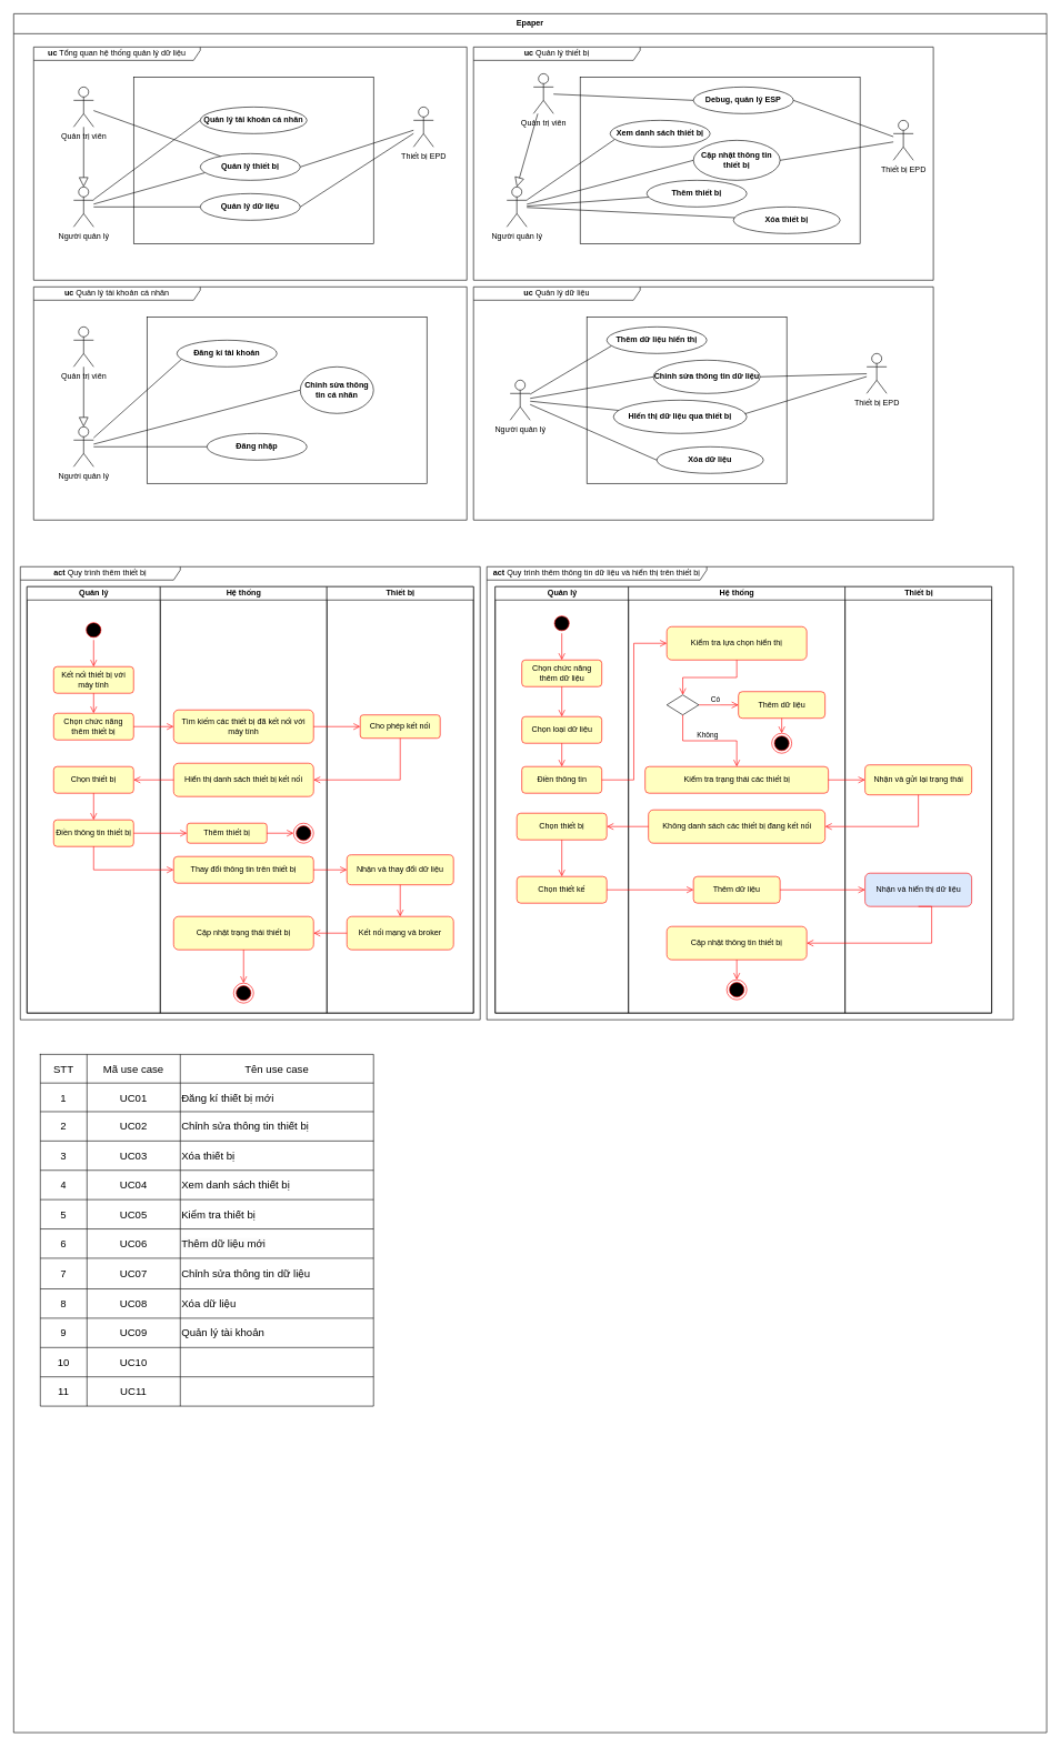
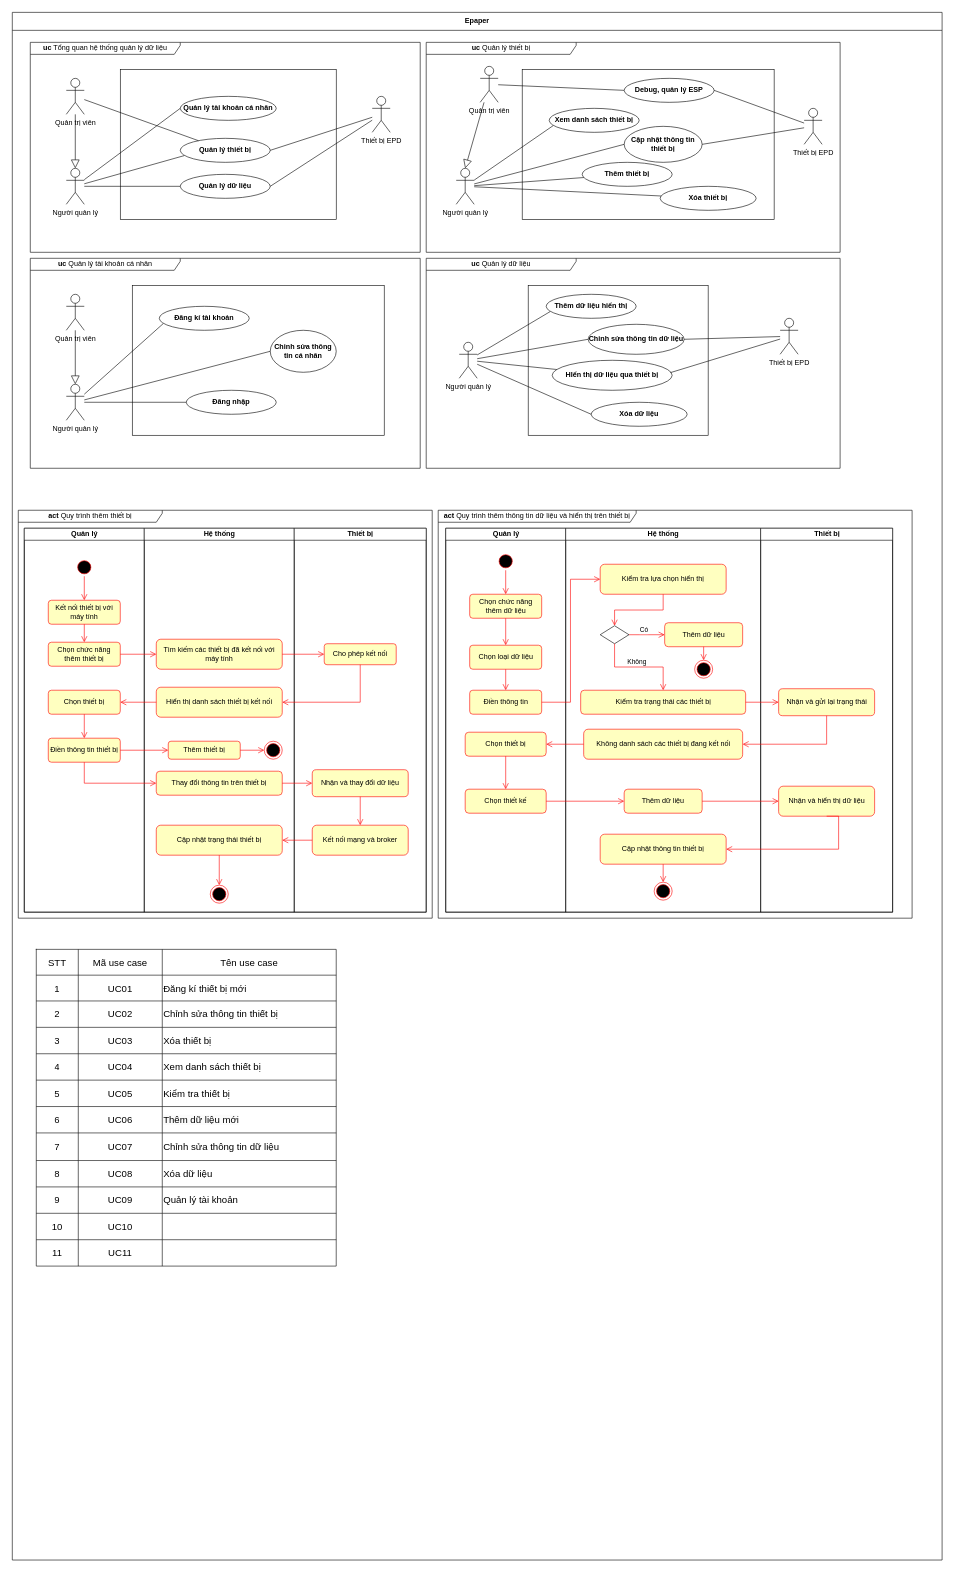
- <mxCell id="127" value="Nhận và hiển thị dữ liệu" style="rounded=1;whiteSpace=wrap;html=1;arcSize=15;fontColor=#000000;fillColor=#dae8fc;strokeColor=#ff0000;" vertex="1" parent="125"><mxGeometry x="30" y="430" width="160" height="50" as="geometry" /></mxCell>
+ <mxCell id="127" value="Nhận và hiển thị dữ liệu" style="rounded=1;whiteSpace=wrap;html=1;arcSize=15;fontColor=#000000;fillColor=#ffffc0;strokeColor=#ff0000;" vertex="1" parent="125"><mxGeometry x="30" y="430" width="160" height="50" as="geometry" /></mxCell>
